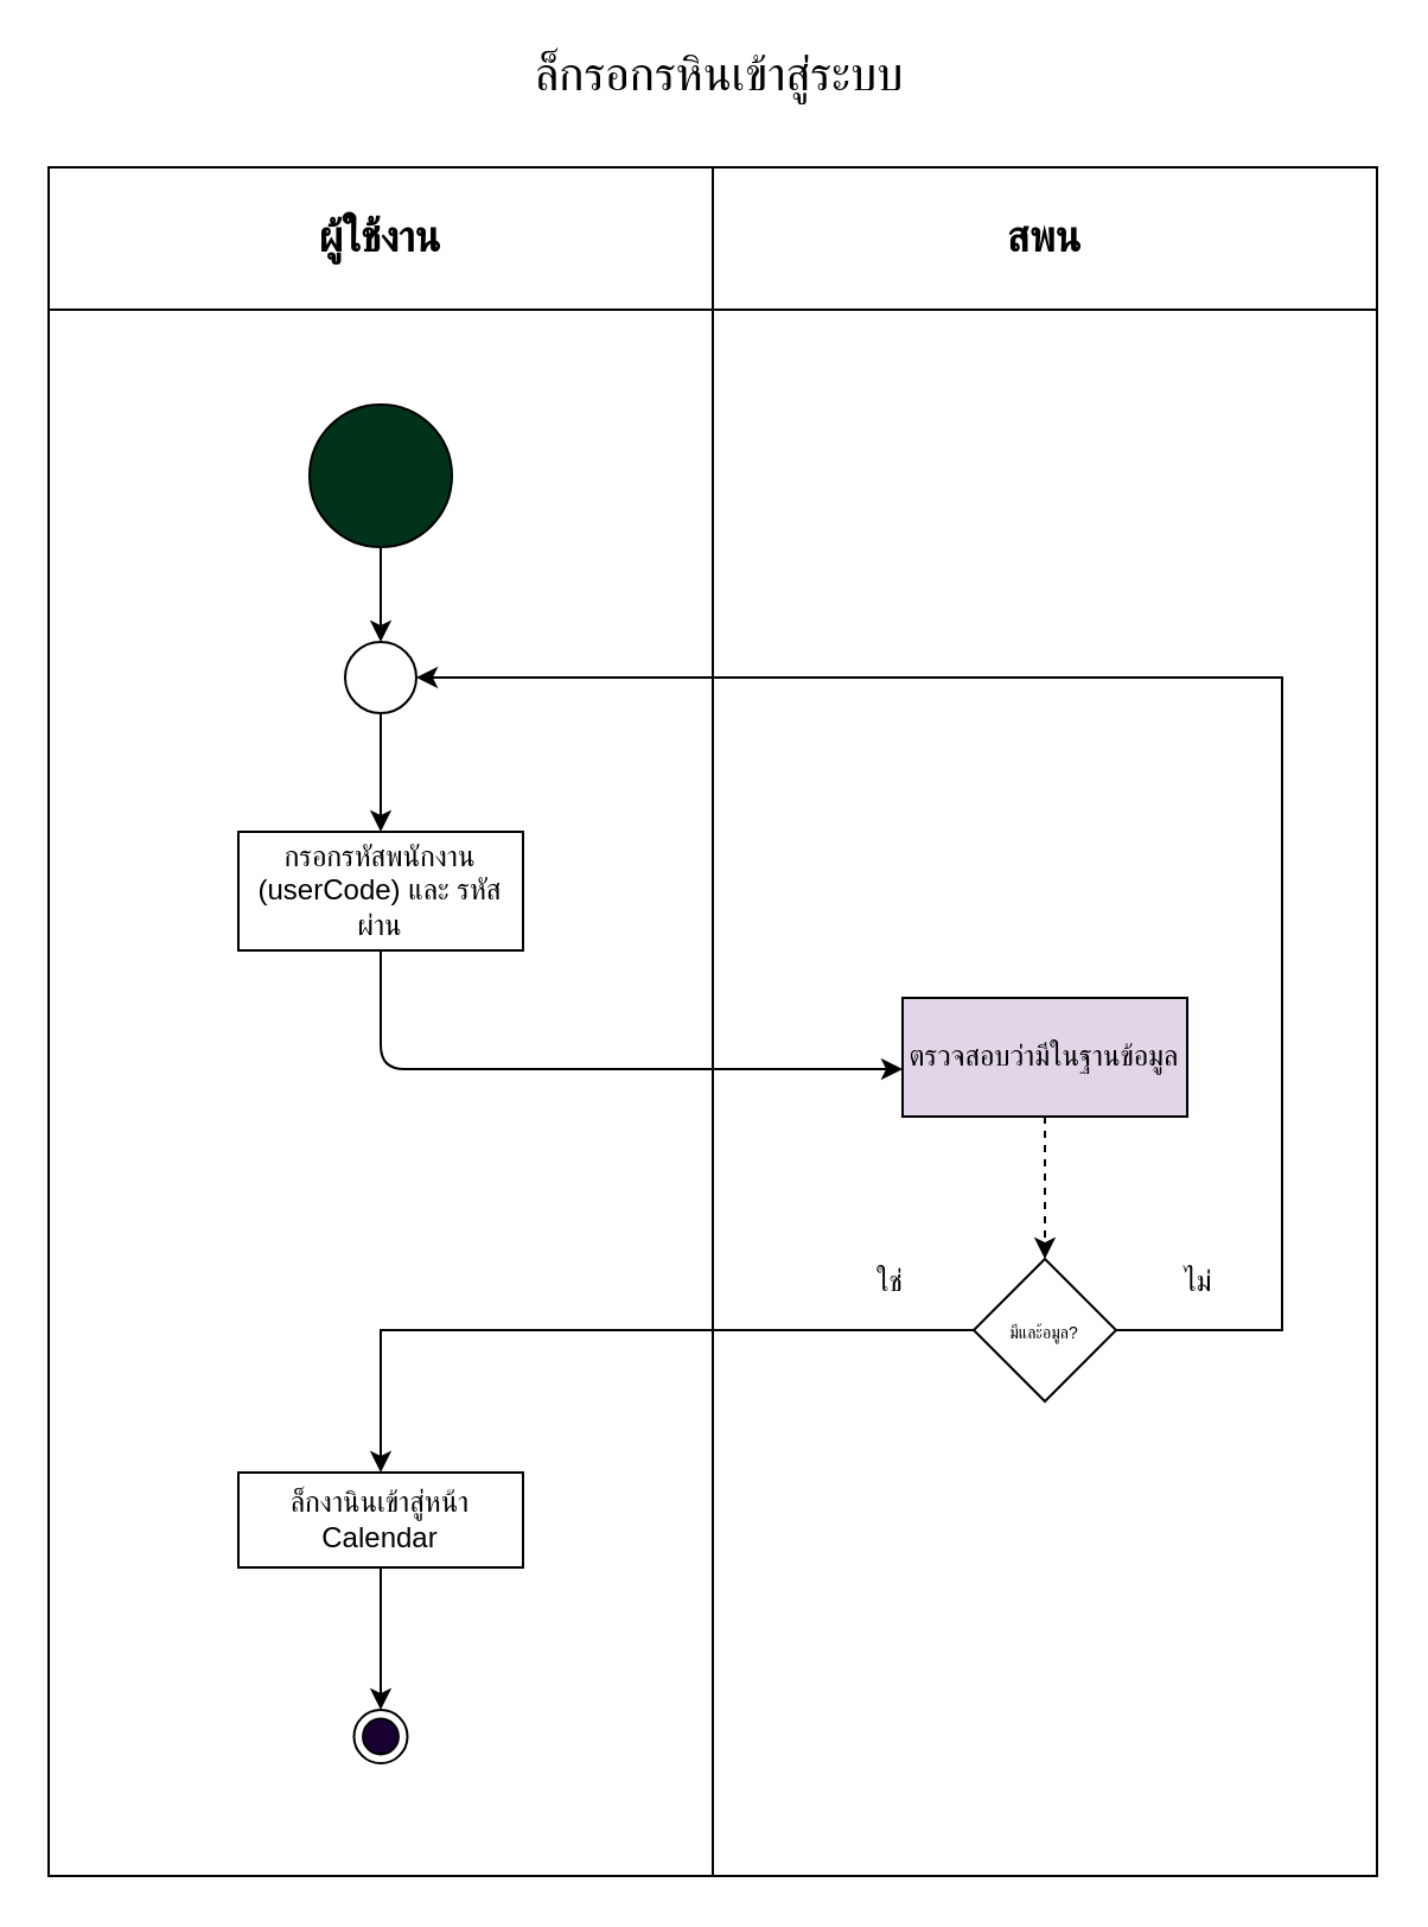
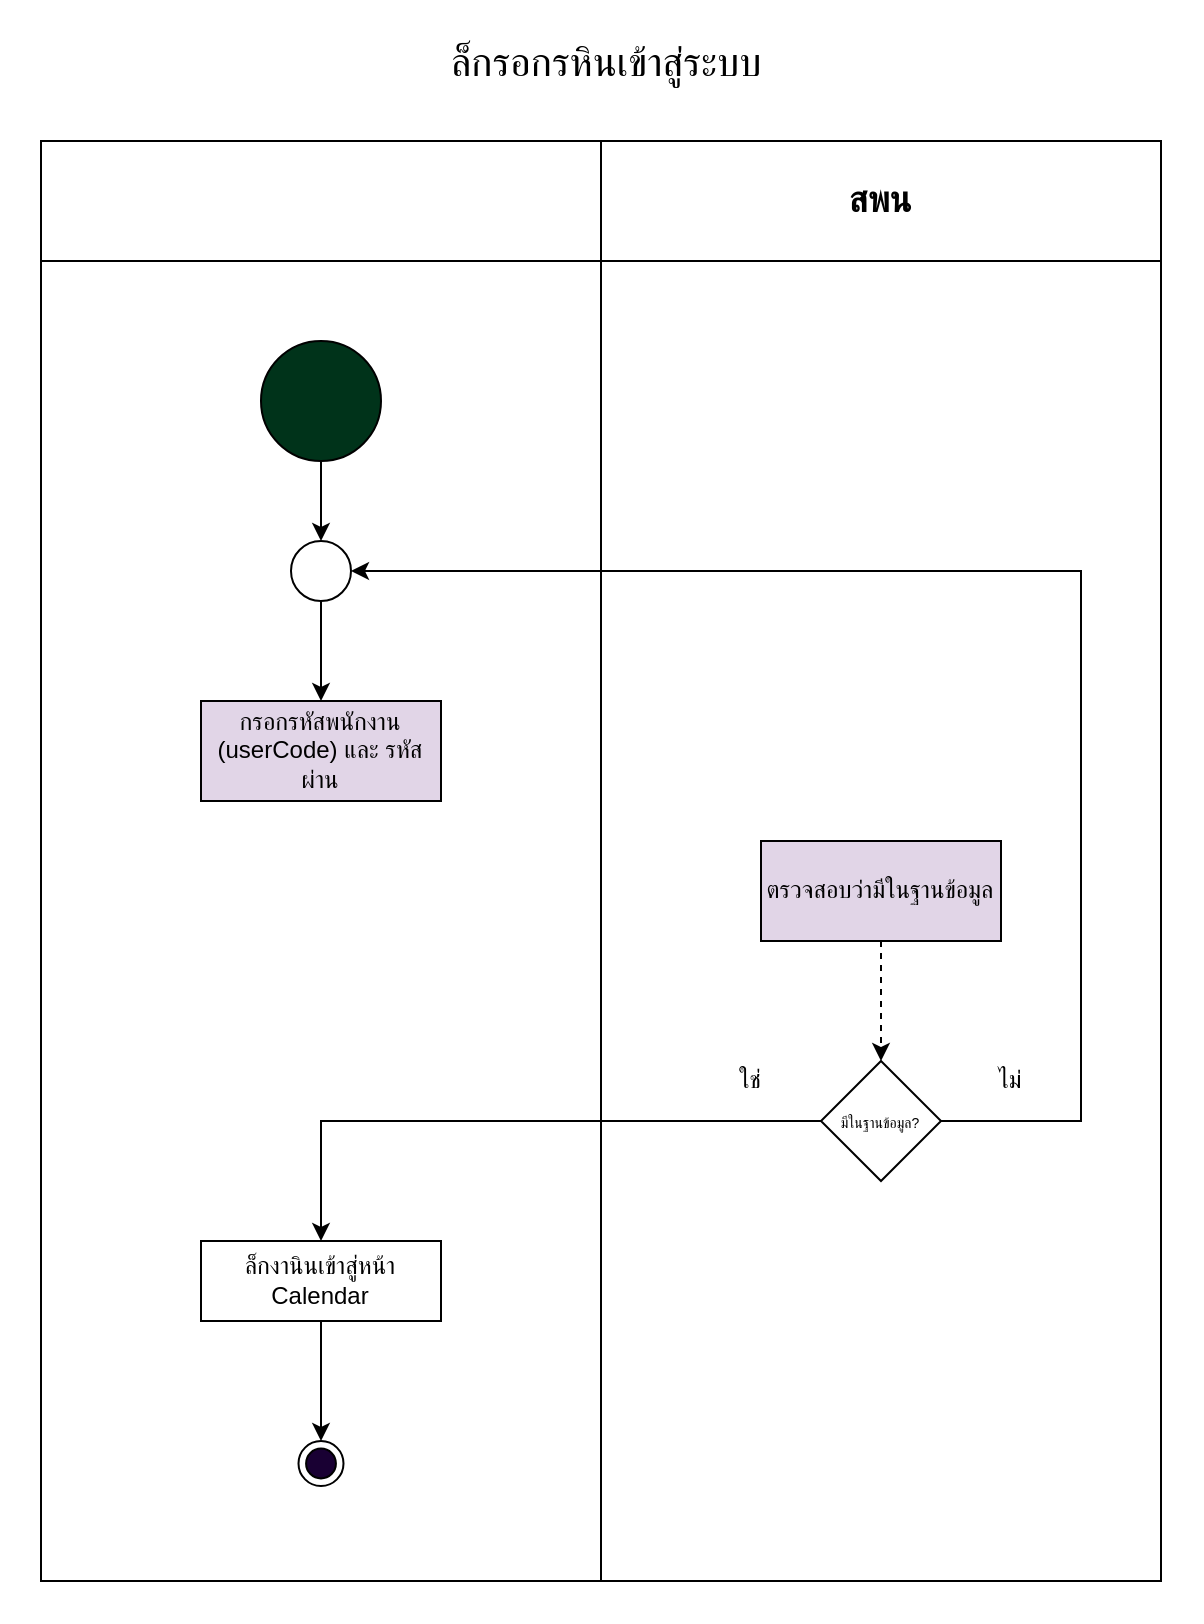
- <mxCell id="5" value="&lt;font style=&quot;font-size: 18px&quot;&gt;&lt;b&gt;ผู้ใช้งาน&lt;/b&gt;&lt;/font&gt;" style="text;html=1;strokeColor=none;fillColor=none;align=center;verticalAlign=middle;whiteSpace=wrap;rounded=0;" vertex="1" parent="1"><mxGeometry x="115" y="90" width="90" height="20" as="geometry" /></mxCell>
- <mxCell id="11" value="กรอกรหัสพนักงาน (userCode) และ รหัสผ่าน" style="rounded=0;whiteSpace=wrap;html=1;fillColor=#FFFFFF;" vertex="1" parent="1"><mxGeometry x="100" y="350" width="120" height="50" as="geometry" /></mxCell>
+ <mxCell id="11" value="กรอกรหัสพนักงาน (userCode) และ รหัสผ่าน" style="rounded=0;whiteSpace=wrap;html=1;fillColor=#e1d5e7;" vertex="1" parent="1"><mxGeometry x="100" y="350" width="120" height="50" as="geometry" /></mxCell>
- <mxCell id="12" value="" style="edgeStyle=segmentEdgeStyle;endArrow=classic;html=1;exitX=0.5;exitY=1;exitDx=0;exitDy=0;" edge="1" parent="1" source="11" target="15"><mxGeometry width="50" height="50" relative="1" as="geometry"><mxPoint x="260" y="510" as="sourcePoint" /><mxPoint x="260" y="450" as="targetPoint" /><Array as="points"><mxPoint x="160" y="450" /></Array></mxGeometry></mxCell>
- <mxCell id="18" value="&lt;font style=&quot;font-size: 7px&quot;&gt;มีและ้อมูล?&lt;/font&gt;" style="rhombus;whiteSpace=wrap;html=1;fillColor=#FFFFFF;" vertex="1" parent="1"><mxGeometry x="410" y="530" width="60" height="60" as="geometry" /></mxCell>
+ <mxCell id="18" value="&lt;font style=&quot;font-size: 7px&quot;&gt;มีในฐานข้อมูล?&lt;/font&gt;" style="rhombus;whiteSpace=wrap;html=1;fillColor=#FFFFFF;" vertex="1" parent="1"><mxGeometry x="410" y="530" width="60" height="60" as="geometry" /></mxCell>
